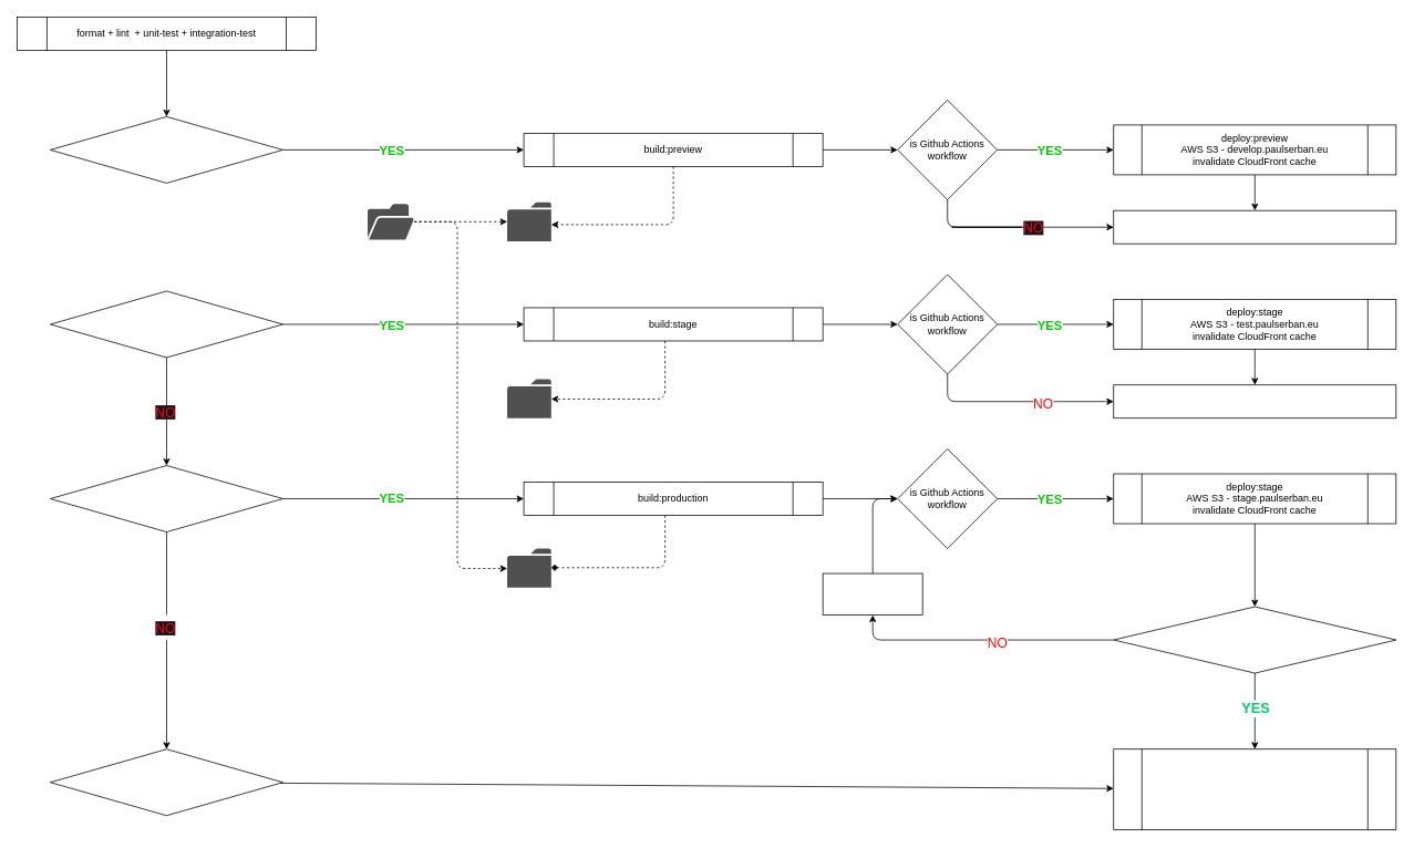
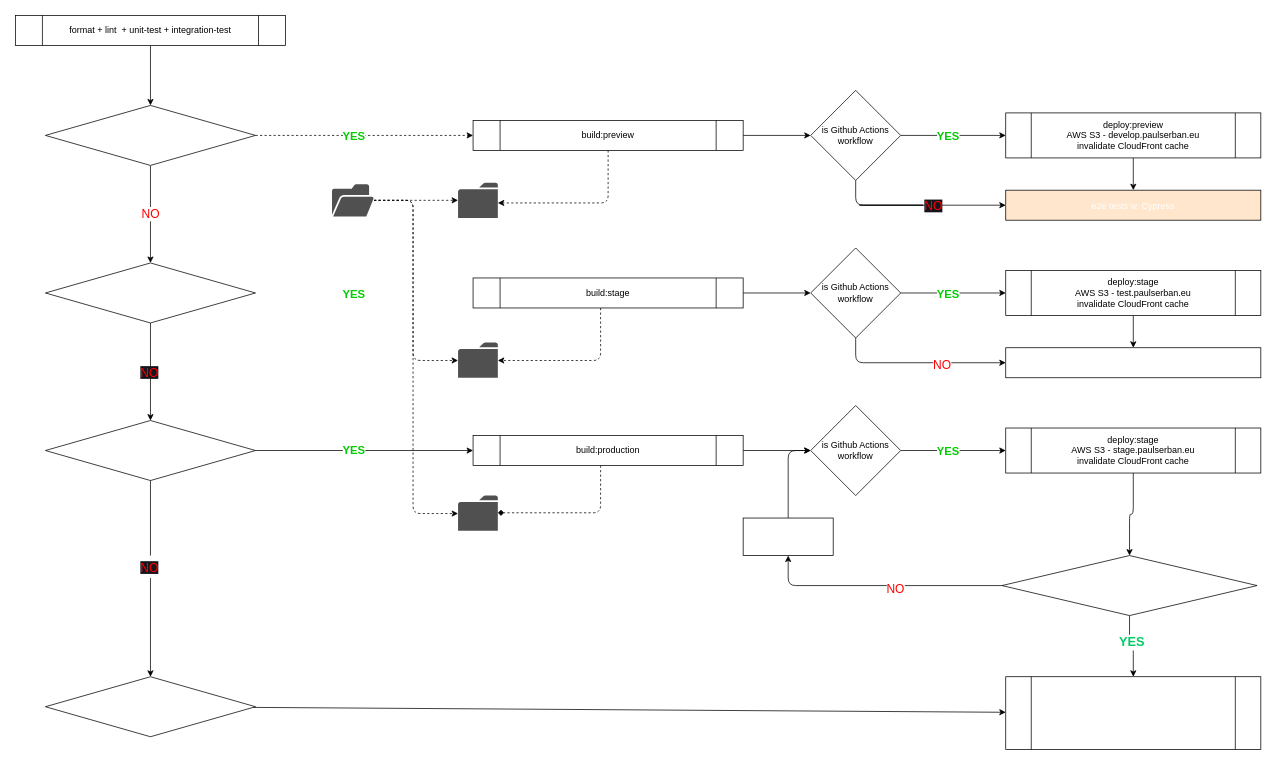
- <mxCell id="15" style="edgeStyle=orthogonalEdgeStyle;html=1;fontSize=16;fontColor=#FFFFFF;elbow=vertical;" parent="1" source="16" target="8" edge="1"><mxGeometry relative="1" as="geometry" /></mxCell>
+ <mxCell id="15" style="edgeStyle=orthogonalEdgeStyle;html=1;fontSize=16;fontColor=#FFFFFF;elbow=vertical;dashed=1;" parent="1" source="16" target="8" edge="1"><mxGeometry relative="1" as="geometry" /></mxCell>
- <mxCell id="13" value="&lt;font style=&quot;font-size: 12px;&quot; color=&quot;#ffffff&quot;&gt;e2e tests w. Cypress&lt;/font&gt;" style="whiteSpace=wrap;html=1;labelBackgroundColor=none;fontSize=15;fontColor=#00CC00;labelBorderColor=none;" parent="1" vertex="1"><mxGeometry x="1340" y="253" width="340" height="40" as="geometry" /></mxCell>
+ <mxCell id="13" value="&lt;font style=&quot;font-size: 12px;&quot; color=&quot;#ffffff&quot;&gt;e2e tests w. Cypress&lt;/font&gt;" style="whiteSpace=wrap;html=1;labelBackgroundColor=none;fontSize=15;fontColor=#00CC00;labelBorderColor=none;fillColor=#ffe6cc;" parent="1" vertex="1"><mxGeometry x="1340" y="253" width="340" height="40" as="geometry" /></mxCell>
+ <mxCell id="14" value="&lt;span style=&quot;color: rgb(255, 0, 0);&quot;&gt;NO&lt;/span&gt;" style="edgeStyle=orthogonalEdgeStyle;html=1;entryX=0.5;entryY=0;entryDx=0;entryDy=0;fontSize=16;fontColor=#FFFFFF;elbow=vertical;" parent="1" source="16" target="19" edge="1"><mxGeometry relative="1" as="geometry" /></mxCell>
- <mxCell id="18" style="edgeStyle=orthogonalEdgeStyle;html=1;fontSize=16;fontColor=#FFFFFF;elbow=vertical;" parent="1" source="19" target="26" edge="1"><mxGeometry relative="1" as="geometry" /></mxCell>
+ <mxCell id="33" style="edgeStyle=orthogonalEdgeStyle;html=1;fontSize=16;fontColor=#FFFFFF;elbow=vertical;dashed=1;" parent="1" source="35" target="37" edge="1"><mxGeometry relative="1" as="geometry"><Array as="points"><mxPoint x="550" y="267" /><mxPoint x="550" y="480" /></Array></mxGeometry></mxCell>
- <mxCell id="59" value="passed manual checking" style="rhombus;whiteSpace=wrap;html=1;labelBackgroundColor=none;labelBorderColor=none;fontSize=16;fontColor=#FFFFFF;" parent="1" vertex="1"><mxGeometry x="1340" y="730" width="340" height="80" as="geometry" /></mxCell>
+ <mxCell id="59" value="passed manual checking" style="rhombus;whiteSpace=wrap;html=1;labelBackgroundColor=none;labelBorderColor=none;fontSize=16;fontColor=#FFFFFF;" parent="1" vertex="1"><mxGeometry x="1335" y="740" width="340" height="80" as="geometry" /></mxCell>
